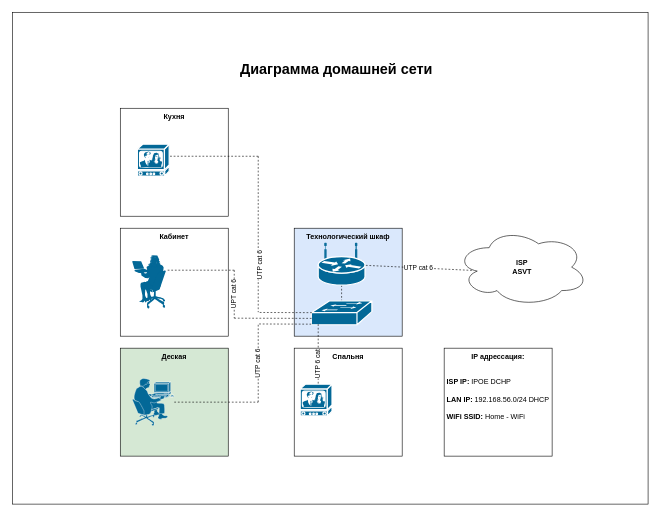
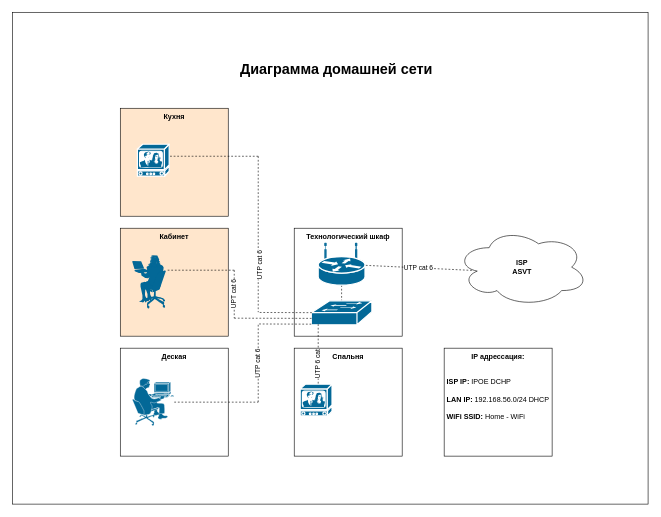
- <mxCell id="4" value="&lt;b&gt;Кухня&lt;/b&gt;" style="whiteSpace=wrap;html=1;aspect=fixed;verticalAlign=top;" vertex="1" parent="1"><mxGeometry x="200" y="180" width="180" height="180" as="geometry" /></mxCell>
+ <mxCell id="4" value="&lt;b&gt;Кухня&lt;/b&gt;" style="whiteSpace=wrap;html=1;aspect=fixed;verticalAlign=top;fillColor=#ffe6cc;" vertex="1" parent="1"><mxGeometry x="200" y="180" width="180" height="180" as="geometry" /></mxCell>
- <mxCell id="7" value="&lt;b&gt;Технологический шкаф&lt;/b&gt;" style="whiteSpace=wrap;html=1;aspect=fixed;verticalAlign=top;fillColor=#dae8fc;" vertex="1" parent="1"><mxGeometry x="490" y="380" width="180" height="180" as="geometry" /></mxCell>
+ <mxCell id="7" value="&lt;b&gt;Технологический шкаф&lt;/b&gt;" style="whiteSpace=wrap;html=1;aspect=fixed;verticalAlign=top;" vertex="1" parent="1"><mxGeometry x="490" y="380" width="180" height="180" as="geometry" /></mxCell>
- <mxCell id="5" value="&lt;b&gt;Кабинет&lt;/b&gt;" style="whiteSpace=wrap;html=1;aspect=fixed;horizontal=1;verticalAlign=top;" vertex="1" parent="1"><mxGeometry x="200" y="380" width="180" height="180" as="geometry" /></mxCell>
+ <mxCell id="5" value="&lt;b&gt;Кабинет&lt;/b&gt;" style="whiteSpace=wrap;html=1;aspect=fixed;horizontal=1;verticalAlign=top;fillColor=#ffe6cc;" vertex="1" parent="1"><mxGeometry x="200" y="380" width="180" height="180" as="geometry" /></mxCell>
- <mxCell id="6" value="&lt;b&gt;Деская&lt;/b&gt;" style="whiteSpace=wrap;html=1;aspect=fixed;verticalAlign=top;fillColor=#d5e8d4;" vertex="1" parent="1"><mxGeometry x="200" y="580" width="180" height="180" as="geometry" /></mxCell>
+ <mxCell id="6" value="&lt;b&gt;Деская&lt;/b&gt;" style="whiteSpace=wrap;html=1;aspect=fixed;verticalAlign=top;" vertex="1" parent="1"><mxGeometry x="200" y="580" width="180" height="180" as="geometry" /></mxCell>
